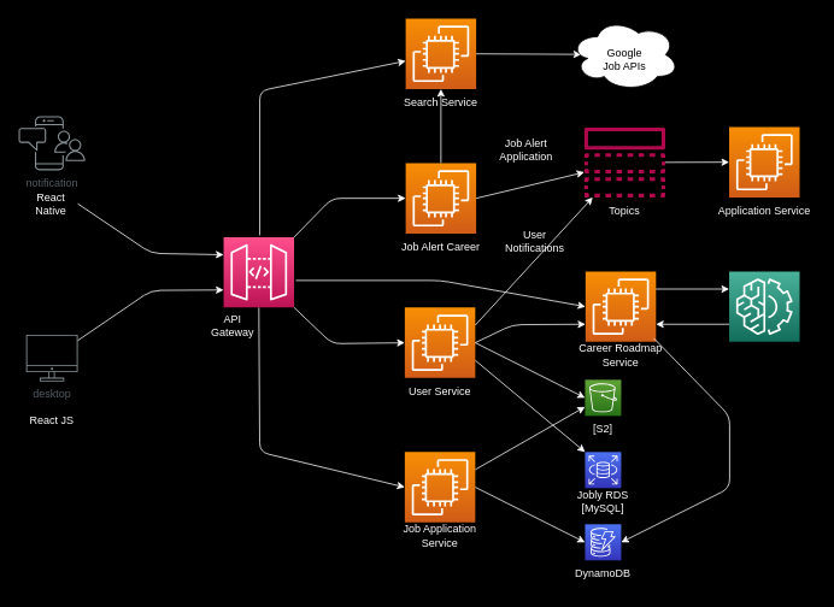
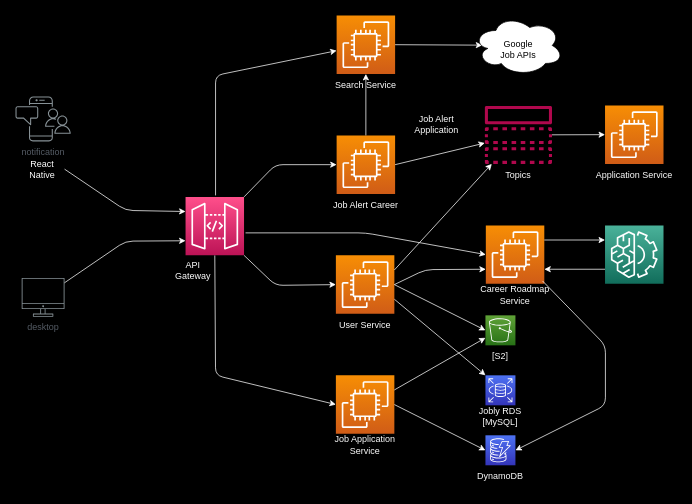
- <mxCell id="53" value="User Notifications" style="text;html=1;strokeColor=none;fillColor=none;align=center;verticalAlign=middle;whiteSpace=wrap;rounded=0;fontColor=#FFFFFF;" vertex="1" parent="52"><mxGeometry y="7.5" width="51" height="22.5" as="geometry" /></mxCell>
- <mxCell id="40" value="React JS" style="text;html=1;strokeColor=none;fillColor=none;align=center;verticalAlign=middle;whiteSpace=wrap;rounded=0;fontColor=#FFFFFF;" vertex="1" parent="38"><mxGeometry y="80" width="60" height="30" as="geometry" /></mxCell>
